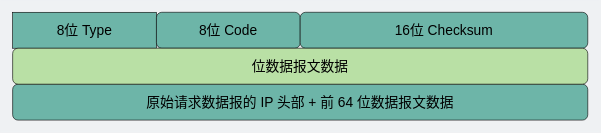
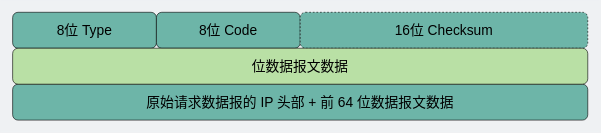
- <mxCell id="3" value="&lt;font style=&quot;font-size: 23px&quot;&gt;8位 Type&lt;/font&gt;" style="whiteSpace=wrap;html=1;fontSize=23;fillColor=#6DB5A8;rounded=0;" parent="1" vertex="1"><mxGeometry x="20" y="20" width="240" height="60" as="geometry" /></mxCell>
+ <mxCell id="3" value="&lt;font style=&quot;font-size: 23px&quot;&gt;8位 Type&lt;/font&gt;" style="rounded=1;whiteSpace=wrap;html=1;fontSize=23;fillColor=#6DB5A8;" parent="1" vertex="1"><mxGeometry x="20" y="20" width="240" height="60" as="geometry" /></mxCell>
- <mxCell id="5" value="&lt;font style=&quot;font-size: 23px&quot;&gt;16位 Checksum&lt;/font&gt;" style="rounded=1;whiteSpace=wrap;html=1;fontSize=23;fillColor=#6DB5A8;" parent="1" vertex="1"><mxGeometry x="500" y="20" width="480" height="60" as="geometry" /></mxCell>
+ <mxCell id="5" value="&lt;font style=&quot;font-size: 23px&quot;&gt;16位 Checksum&lt;/font&gt;" style="rounded=1;whiteSpace=wrap;html=1;fontSize=23;fillColor=#6DB5A8;dashed=1;" parent="1" vertex="1"><mxGeometry x="500" y="20" width="480" height="60" as="geometry" /></mxCell>
